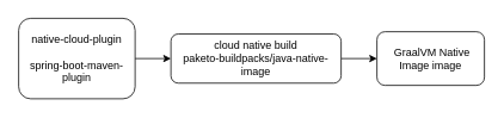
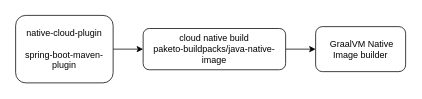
- <mxCell id="6" value="&amp;nbsp;GraalVM Native Image image" style="whiteSpace=wrap;html=1;rounded=1;" vertex="1" parent="1"><mxGeometry x="420" y="35" width="120" height="60" as="geometry" /></mxCell>
+ <mxCell id="6" value="&amp;nbsp;GraalVM Native Image builder" style="whiteSpace=wrap;html=1;rounded=1;" vertex="1" parent="1"><mxGeometry x="420" y="35" width="120" height="60" as="geometry" /></mxCell>
